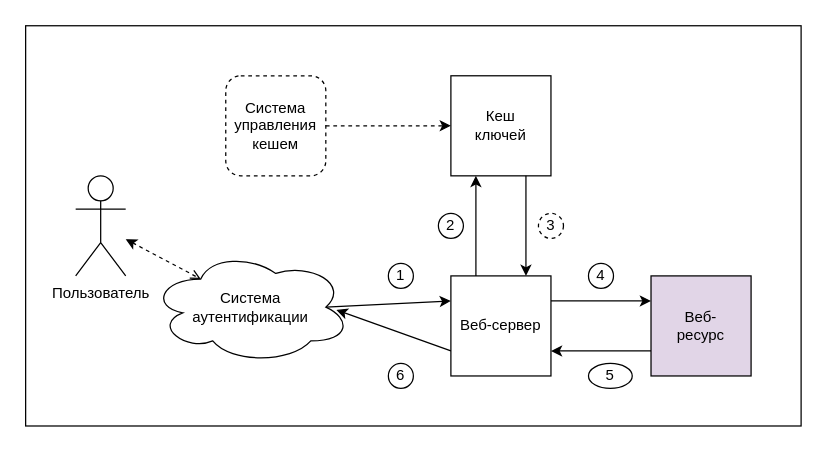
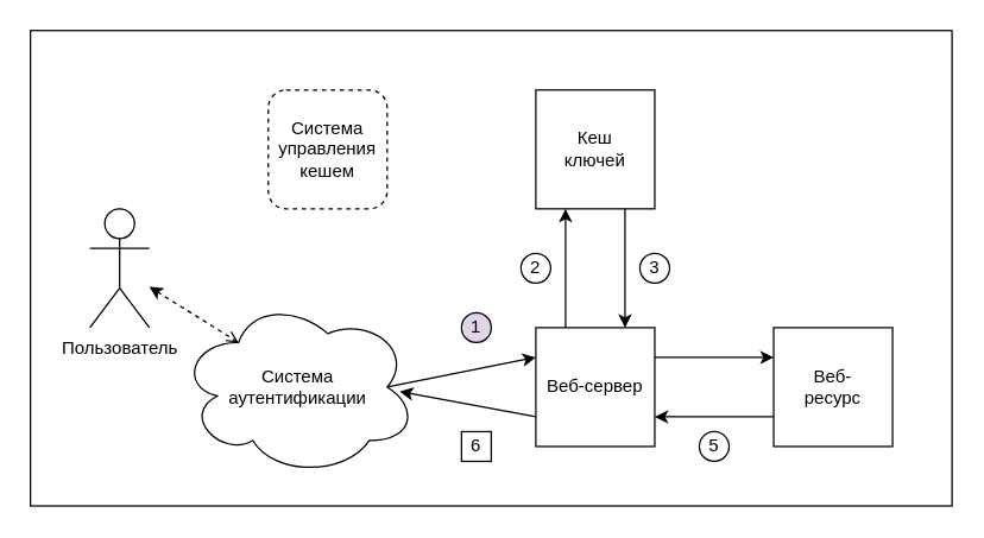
- <mxCell id="22" value="" style="endArrow=classic;html=1;dashed=1;exitX=1;exitY=0.5;exitDx=0;exitDy=0;entryX=0;entryY=0.5;entryDx=0;entryDy=0;" edge="1" parent="1" source="21" target="3"><mxGeometry width="50" height="50" relative="1" as="geometry"><mxPoint x="194" y="222" as="sourcePoint" /><mxPoint x="210" y="150" as="targetPoint" /></mxGeometry></mxCell>
- <mxCell id="14" value="3" style="ellipse;whiteSpace=wrap;html=1;aspect=fixed;dashed=1;" parent="1" vertex="1"><mxGeometry x="430" y="170" width="20" height="20" as="geometry" /></mxCell>
+ <mxCell id="14" value="3" style="ellipse;whiteSpace=wrap;html=1;aspect=fixed;" parent="1" vertex="1"><mxGeometry x="430" y="170" width="20" height="20" as="geometry" /></mxCell>
- <mxCell id="13" value="1" style="ellipse;whiteSpace=wrap;html=1;aspect=fixed;" parent="1" vertex="1"><mxGeometry x="310" y="210" width="20" height="20" as="geometry" /></mxCell>
+ <mxCell id="13" value="1" style="ellipse;whiteSpace=wrap;html=1;aspect=fixed;fillColor=#e1d5e7;" parent="1" vertex="1"><mxGeometry x="310" y="210" width="20" height="20" as="geometry" /></mxCell>
- <mxCell id="18" value="4" style="ellipse;whiteSpace=wrap;html=1;aspect=fixed;" parent="1" vertex="1"><mxGeometry x="470" y="210" width="20" height="20" as="geometry" /></mxCell>
- <mxCell id="19" value="Система&lt;br&gt;аутентификации" style="ellipse;shape=cloud;whiteSpace=wrap;html=1;" vertex="1" parent="1"><mxGeometry x="120" y="200" width="160" height="90" as="geometry" /></mxCell>
+ <mxCell id="19" value="Система&lt;br&gt;аутентификации" style="ellipse;shape=cloud;whiteSpace=wrap;html=1;" vertex="1" parent="1"><mxGeometry x="120" y="200" width="160" height="120" as="geometry" /></mxCell>
- <mxCell id="5" value="Веб-&lt;br&gt;ресурс" style="rounded=0;whiteSpace=wrap;html=1;fillColor=#e1d5e7;" parent="1" vertex="1"><mxGeometry x="520" y="220" width="80" height="80" as="geometry" /></mxCell>
+ <mxCell id="5" value="Веб-&lt;br&gt;ресурс" style="rounded=0;whiteSpace=wrap;html=1;" parent="1" vertex="1"><mxGeometry x="520" y="220" width="80" height="80" as="geometry" /></mxCell>
- <mxCell id="16" value="6" style="ellipse;whiteSpace=wrap;html=1;aspect=fixed;" parent="1" vertex="1"><mxGeometry x="310" y="290" width="20" height="20" as="geometry" /></mxCell>
+ <mxCell id="16" value="6" style="whiteSpace=wrap;html=1;aspect=fixed;rounded=0;" parent="1" vertex="1"><mxGeometry x="310" y="290" width="20" height="20" as="geometry" /></mxCell>
- <mxCell id="17" value="5" style="ellipse;whiteSpace=wrap;html=1;aspect=fixed;" parent="1" vertex="1"><mxGeometry x="470" y="290" width="35" height="20" as="geometry" /></mxCell>
+ <mxCell id="17" value="5" style="ellipse;whiteSpace=wrap;html=1;aspect=fixed;" parent="1" vertex="1"><mxGeometry x="470" y="290" width="20" height="20" as="geometry" /></mxCell>
